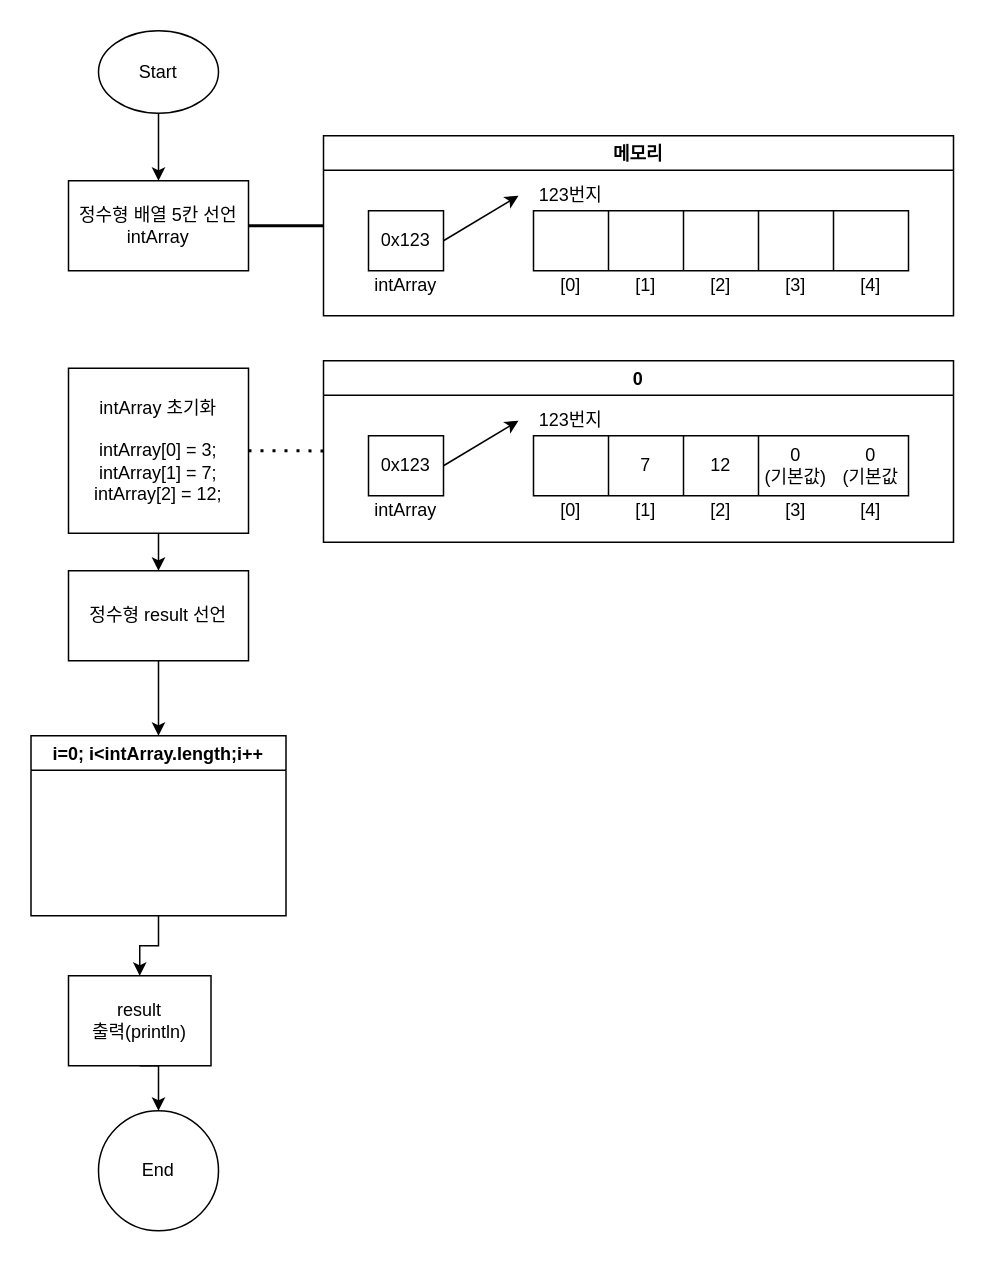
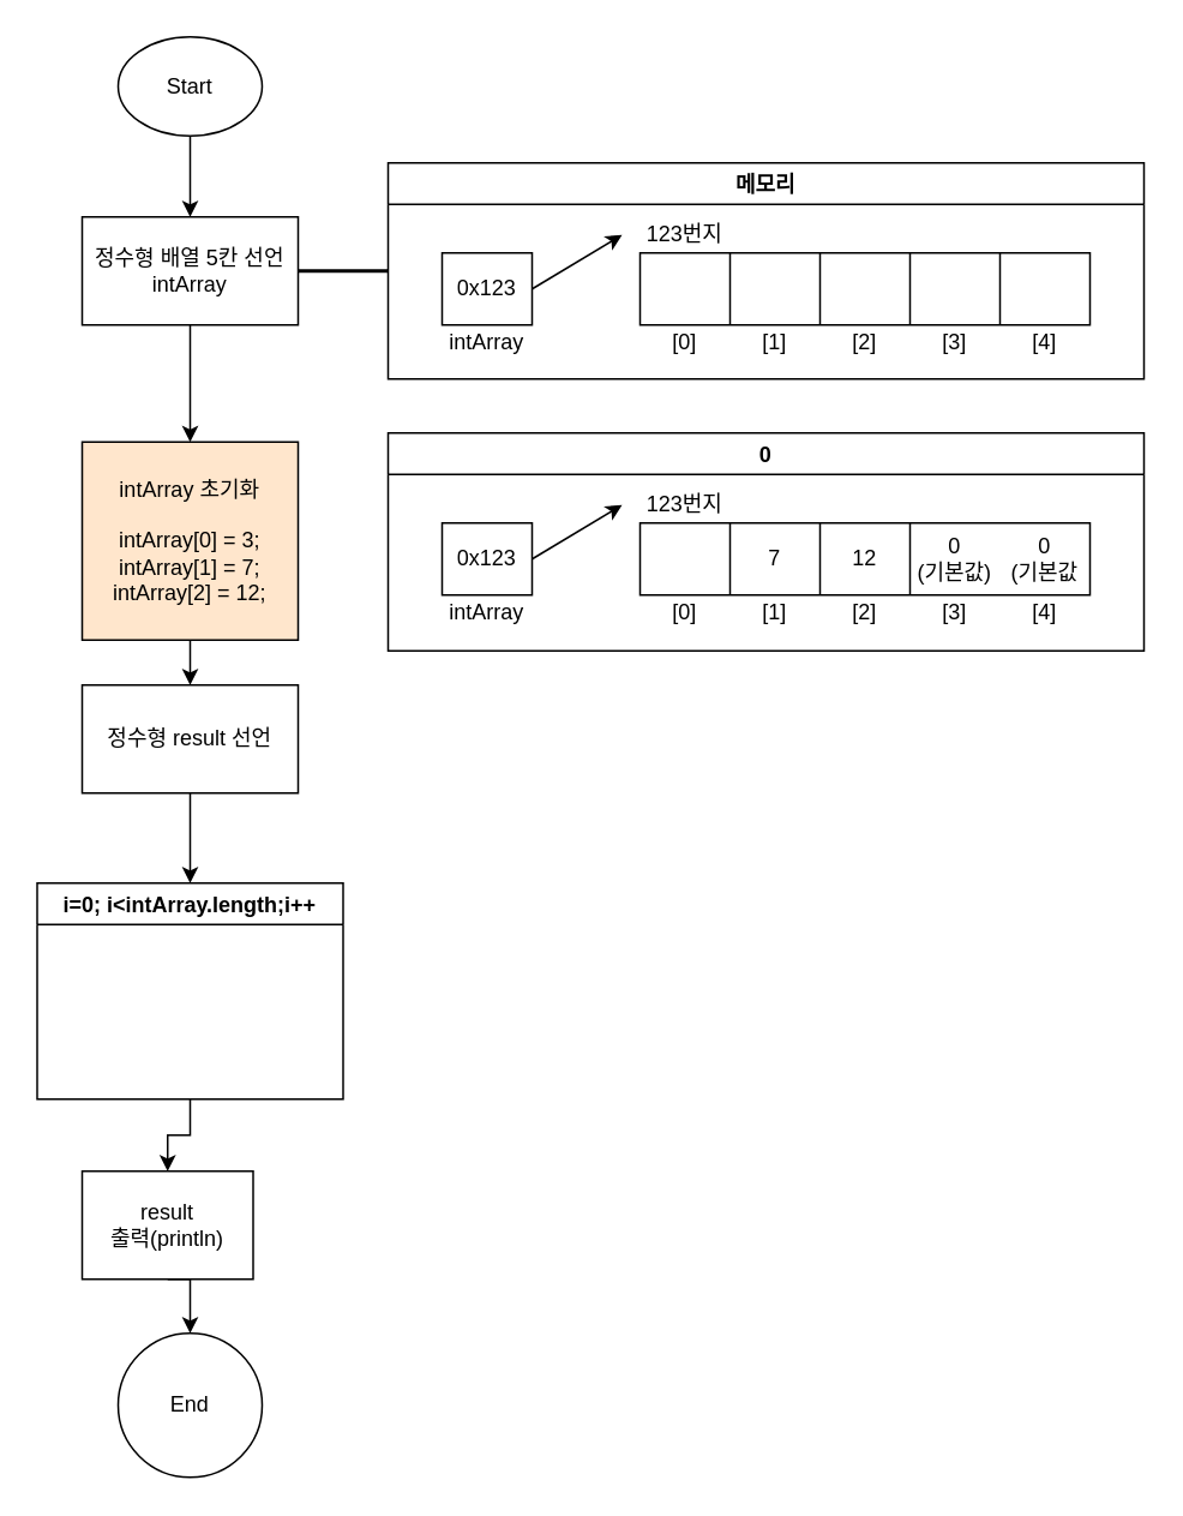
+ <mxCell id="4" style="edgeStyle=orthogonalEdgeStyle;rounded=0;orthogonalLoop=1;jettySize=auto;html=1;exitX=0.5;exitY=1;exitDx=0;exitDy=0;entryX=0.5;entryY=0;entryDx=0;entryDy=0;" parent="1" source="5" target="27" edge="1"><mxGeometry relative="1" as="geometry"><mxPoint x="105" y="270" as="targetPoint" /></mxGeometry></mxCell>
- <mxCell id="27" value="intArray 초기화&lt;br&gt;&lt;br&gt;&lt;div&gt;intArray[0] = 3;&lt;/div&gt;&lt;div&gt;&lt;span&gt;&#09;&#09;&lt;/span&gt;intArray[1] = 7;&lt;/div&gt;&lt;div&gt;&lt;span&gt;&#09;&#09;&lt;/span&gt;intArray[2] = 12;&lt;/div&gt;" style="rounded=0;whiteSpace=wrap;html=1;" parent="1" vertex="1"><mxGeometry x="45" y="245" width="120" height="110" as="geometry" /></mxCell>
+ <mxCell id="27" value="intArray 초기화&lt;br&gt;&lt;br&gt;&lt;div&gt;intArray[0] = 3;&lt;/div&gt;&lt;div&gt;&lt;span&gt;&#09;&#09;&lt;/span&gt;intArray[1] = 7;&lt;/div&gt;&lt;div&gt;&lt;span&gt;&#09;&#09;&lt;/span&gt;intArray[2] = 12;&lt;/div&gt;" style="rounded=0;whiteSpace=wrap;html=1;fillColor=#ffe6cc;" parent="1" vertex="1"><mxGeometry x="45" y="245" width="120" height="110" as="geometry" /></mxCell>
- <mxCell id="32" value="" style="endArrow=none;dashed=1;html=1;dashPattern=1 3;strokeWidth=2;exitX=1;exitY=0.5;exitDx=0;exitDy=0;" parent="1" source="27" target="33" edge="1"><mxGeometry width="50" height="50" relative="1" as="geometry"><mxPoint x="195" y="309" as="sourcePoint" /><mxPoint x="295" y="300" as="targetPoint" /></mxGeometry></mxCell>
